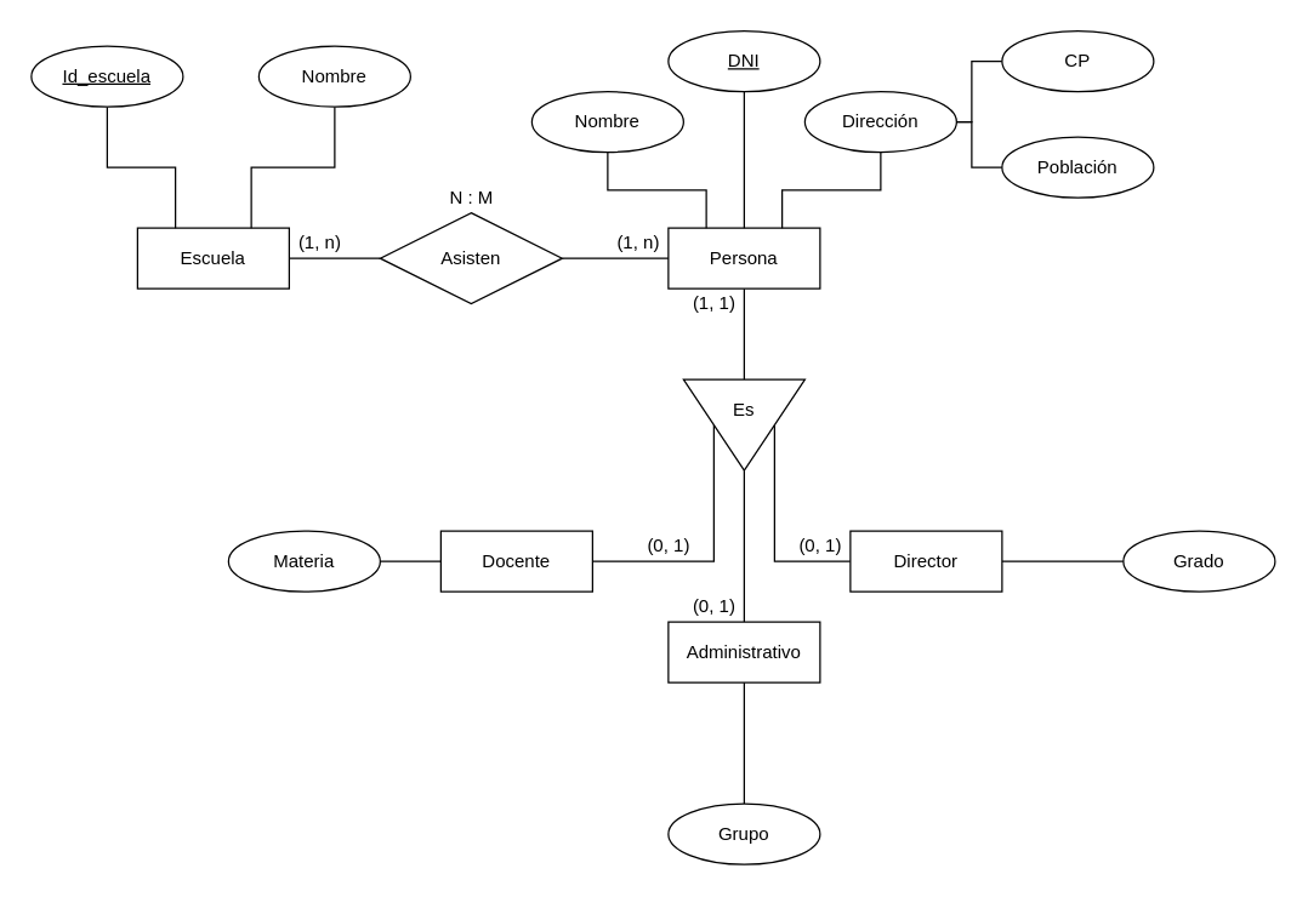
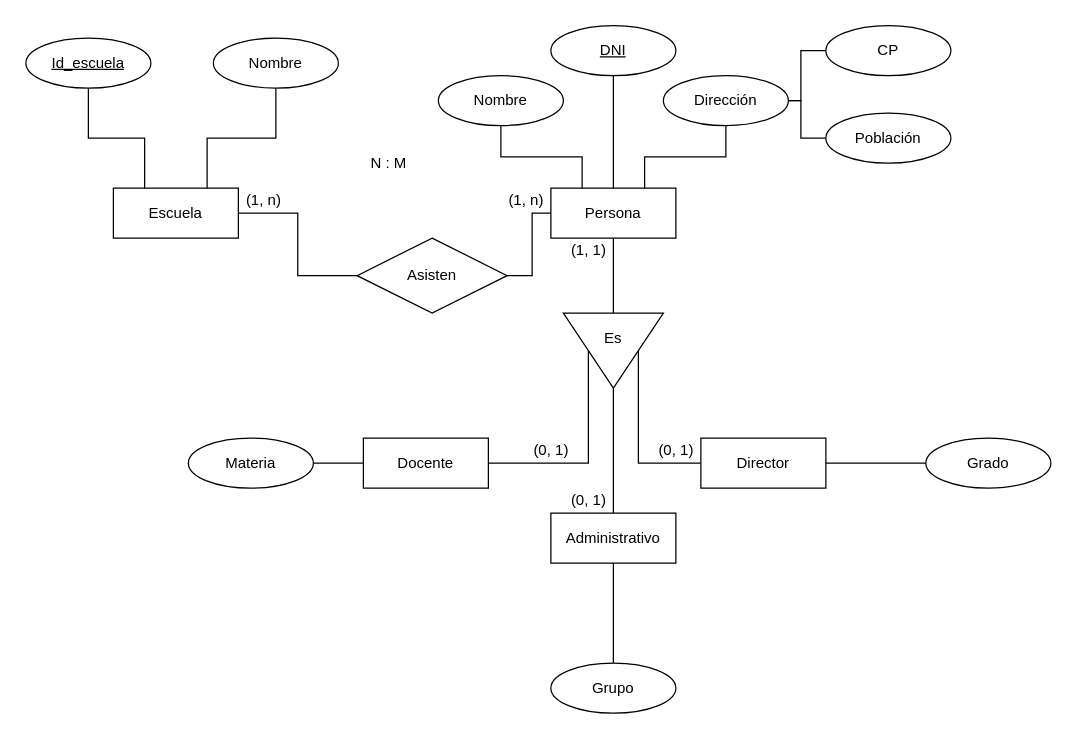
- <mxCell id="7" value="Asisten" style="shape=rhombus;perimeter=rhombusPerimeter;whiteSpace=wrap;html=1;align=center;" vertex="1" parent="1"><mxGeometry x="250" y="140" width="120" height="60" as="geometry" /></mxCell>
+ <mxCell id="7" value="Asisten" style="shape=rhombus;perimeter=rhombusPerimeter;whiteSpace=wrap;html=1;align=center;" vertex="1" parent="1"><mxGeometry x="285" y="190" width="120" height="60" as="geometry" /></mxCell>
